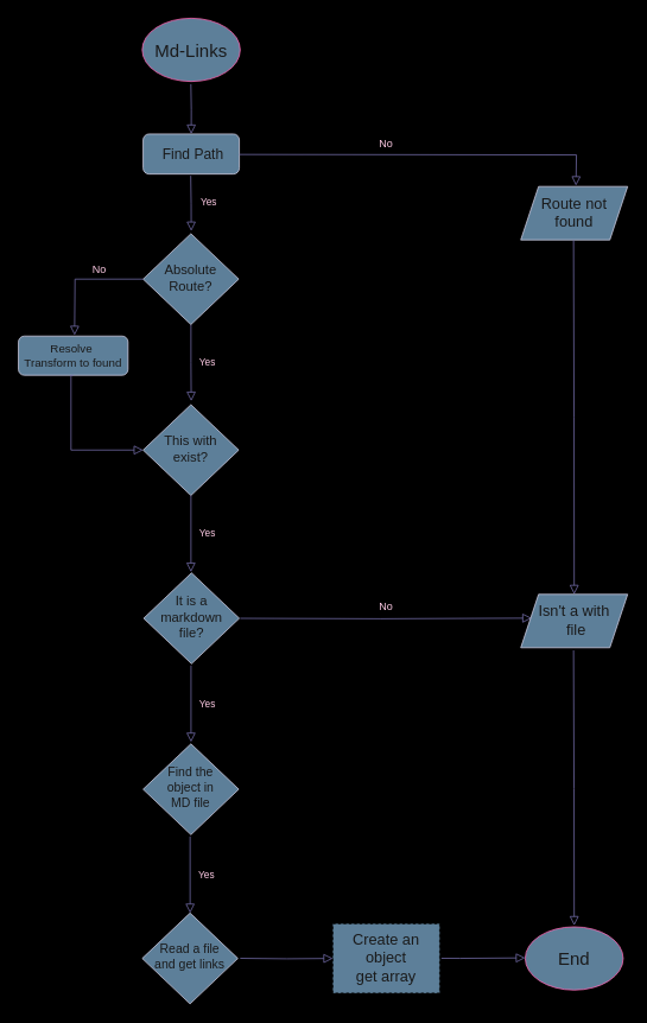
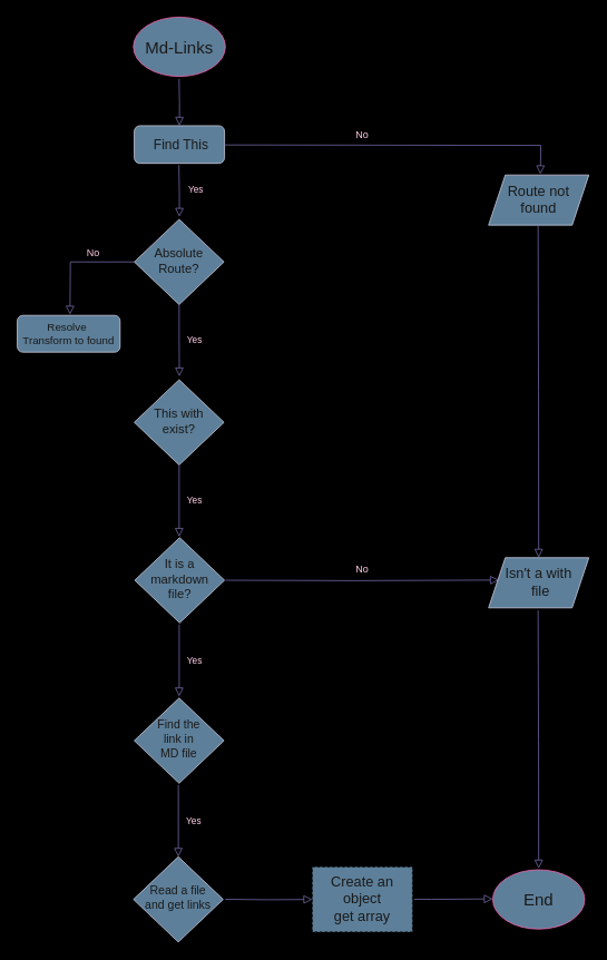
- <mxCell id="6" value="&amp;nbsp;Find Path" style="rounded=1;whiteSpace=wrap;html=1;strokeColor=#D0CEE2;fontColor=#1A1A1A;fillColor=#5D7F99;fontSize=16;" parent="1" vertex="1"><mxGeometry x="159.99" y="150" width="107.99" height="45" as="geometry" /></mxCell>
+ <mxCell id="6" value="&amp;nbsp;Find This" style="rounded=1;whiteSpace=wrap;html=1;strokeColor=#D0CEE2;fontColor=#1A1A1A;fillColor=#5D7F99;fontSize=16;" parent="1" vertex="1"><mxGeometry x="159.99" y="150" width="107.99" height="45" as="geometry" /></mxCell>
- <mxCell id="11" value="" style="rounded=0;html=1;jettySize=auto;orthogonalLoop=1;fontSize=11;endArrow=block;endFill=0;endSize=8;strokeWidth=1;shadow=0;labelBackgroundColor=none;edgeStyle=orthogonalEdgeStyle;fontColor=default;strokeColor=#736CA8;exitX=0.5;exitY=1;exitDx=0;exitDy=0;entryX=0;entryY=0.5;entryDx=0;entryDy=0;" parent="1" source="10" target="12" edge="1"><mxGeometry x="-0.004" y="-22" relative="1" as="geometry"><mxPoint as="offset" /><mxPoint x="339.63" y="418" as="sourcePoint" /><mxPoint x="79" y="514" as="targetPoint" /><Array as="points"><mxPoint x="79" y="421" /><mxPoint x="79" y="505" /></Array></mxGeometry></mxCell>
- <mxCell id="16" value="Find the &lt;br style=&quot;font-size: 14px;&quot;&gt;object in &lt;br style=&quot;font-size: 14px;&quot;&gt;MD file" style="rhombus;whiteSpace=wrap;html=1;shadow=0;fontFamily=Helvetica;fontSize=14;align=center;strokeWidth=1;spacing=6;spacingTop=-4;labelBackgroundColor=none;fillColor=#5D7F99;strokeColor=#D0CEE2;fontColor=#1A1A1A;" parent="1" vertex="1"><mxGeometry x="159.99" y="835" width="107.37" height="102" as="geometry" /></mxCell>
+ <mxCell id="16" value="Find the &lt;br style=&quot;font-size: 14px;&quot;&gt;link in &lt;br style=&quot;font-size: 14px;&quot;&gt;MD file" style="rhombus;whiteSpace=wrap;html=1;shadow=0;fontFamily=Helvetica;fontSize=14;align=center;strokeWidth=1;spacing=6;spacingTop=-4;labelBackgroundColor=none;fillColor=#5D7F99;strokeColor=#D0CEE2;fontColor=#1A1A1A;" parent="1" vertex="1"><mxGeometry x="159.99" y="835" width="107.37" height="102" as="geometry" /></mxCell>
